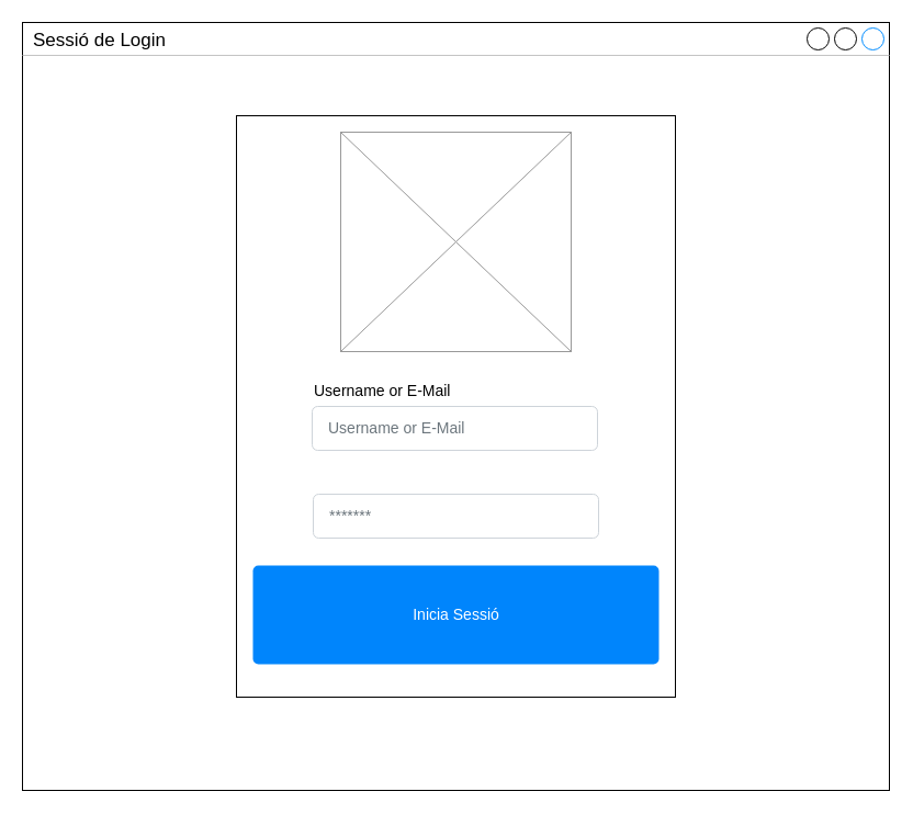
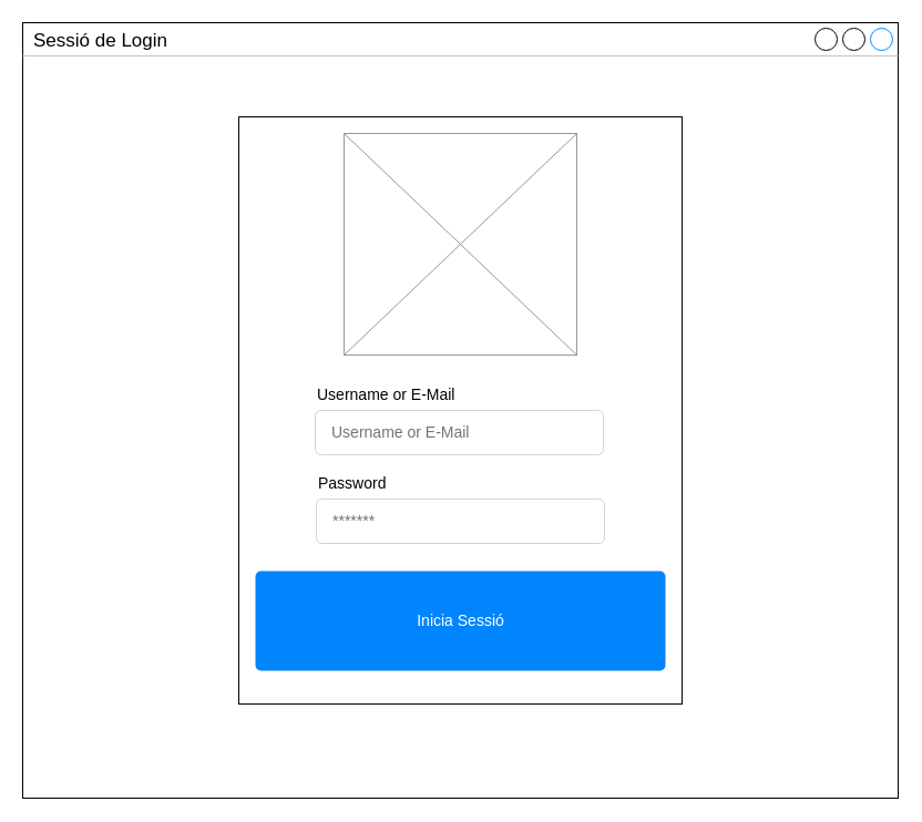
+ <mxCell id="7" value="Password" style="fillColor=none;strokeColor=none;align=left;fontSize=14;" vertex="1" parent="1"><mxGeometry x="285" y="420" width="100" height="30" as="geometry" /></mxCell>
